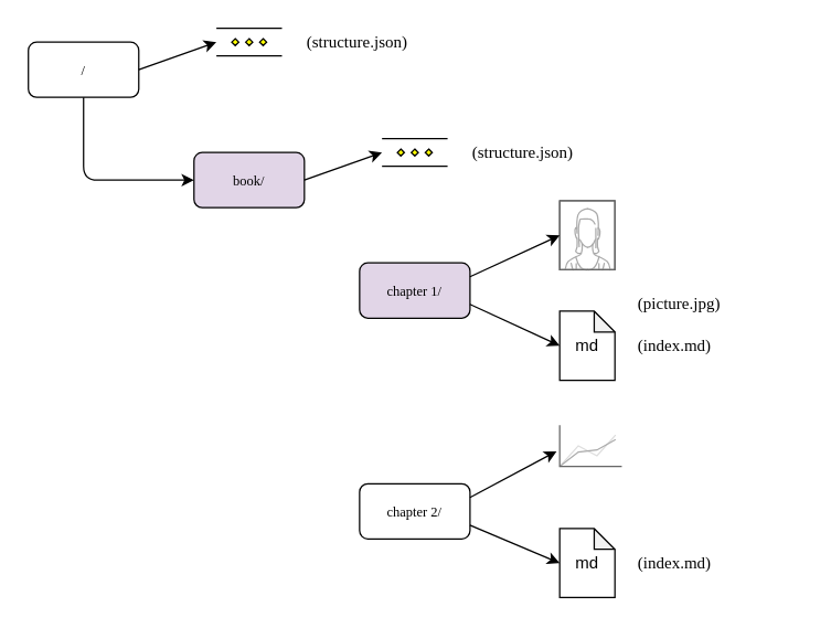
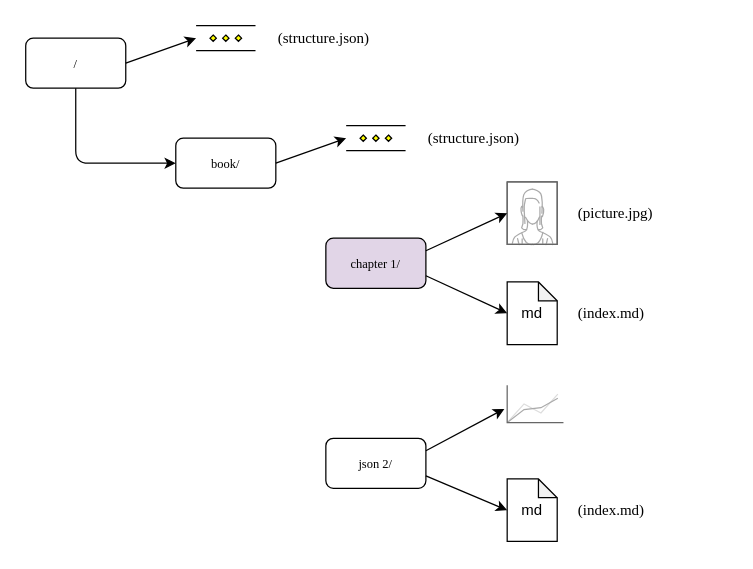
- <mxCell id="3" value="&lt;font face=&quot;JetBrains Mono&quot; style=&quot;font-size: 10px&quot;&gt;book/&lt;/font&gt;" style="rounded=1;whiteSpace=wrap;html=1;fillColor=#e1d5e7;" vertex="1" parent="1"><mxGeometry x="140" y="110" width="80" height="40" as="geometry" /></mxCell>
+ <mxCell id="3" value="&lt;font face=&quot;JetBrains Mono&quot; style=&quot;font-size: 10px&quot;&gt;book/&lt;/font&gt;" style="rounded=1;whiteSpace=wrap;html=1;" vertex="1" parent="1"><mxGeometry x="140" y="110" width="80" height="40" as="geometry" /></mxCell>
- <mxCell id="21" value="(picture.jpg)" style="text;html=1;strokeColor=none;fillColor=none;align=left;verticalAlign=middle;whiteSpace=wrap;rounded=0;fontFamily=JetBrains Mono;" vertex="1" parent="1"><mxGeometry x="460" y="210" width="120" height="20" as="geometry" /></mxCell>
+ <mxCell id="21" value="(picture.jpg)" style="text;html=1;strokeColor=none;fillColor=none;align=left;verticalAlign=middle;whiteSpace=wrap;rounded=0;fontFamily=JetBrains Mono;" vertex="1" parent="1"><mxGeometry x="460" y="160" width="120" height="20" as="geometry" /></mxCell>
- <mxCell id="10" value="&lt;font style=&quot;font-size: 10px&quot; face=&quot;JetBrains Mono&quot;&gt;chapter 2/&lt;/font&gt;" style="rounded=1;whiteSpace=wrap;html=1;" vertex="1" parent="1"><mxGeometry x="260" y="350" width="80" height="40" as="geometry" /></mxCell>
+ <mxCell id="10" value="&lt;font style=&quot;font-size: 10px&quot; face=&quot;JetBrains Mono&quot;&gt;json 2/&lt;/font&gt;" style="rounded=1;whiteSpace=wrap;html=1;" vertex="1" parent="1"><mxGeometry x="260" y="350" width="80" height="40" as="geometry" /></mxCell>
